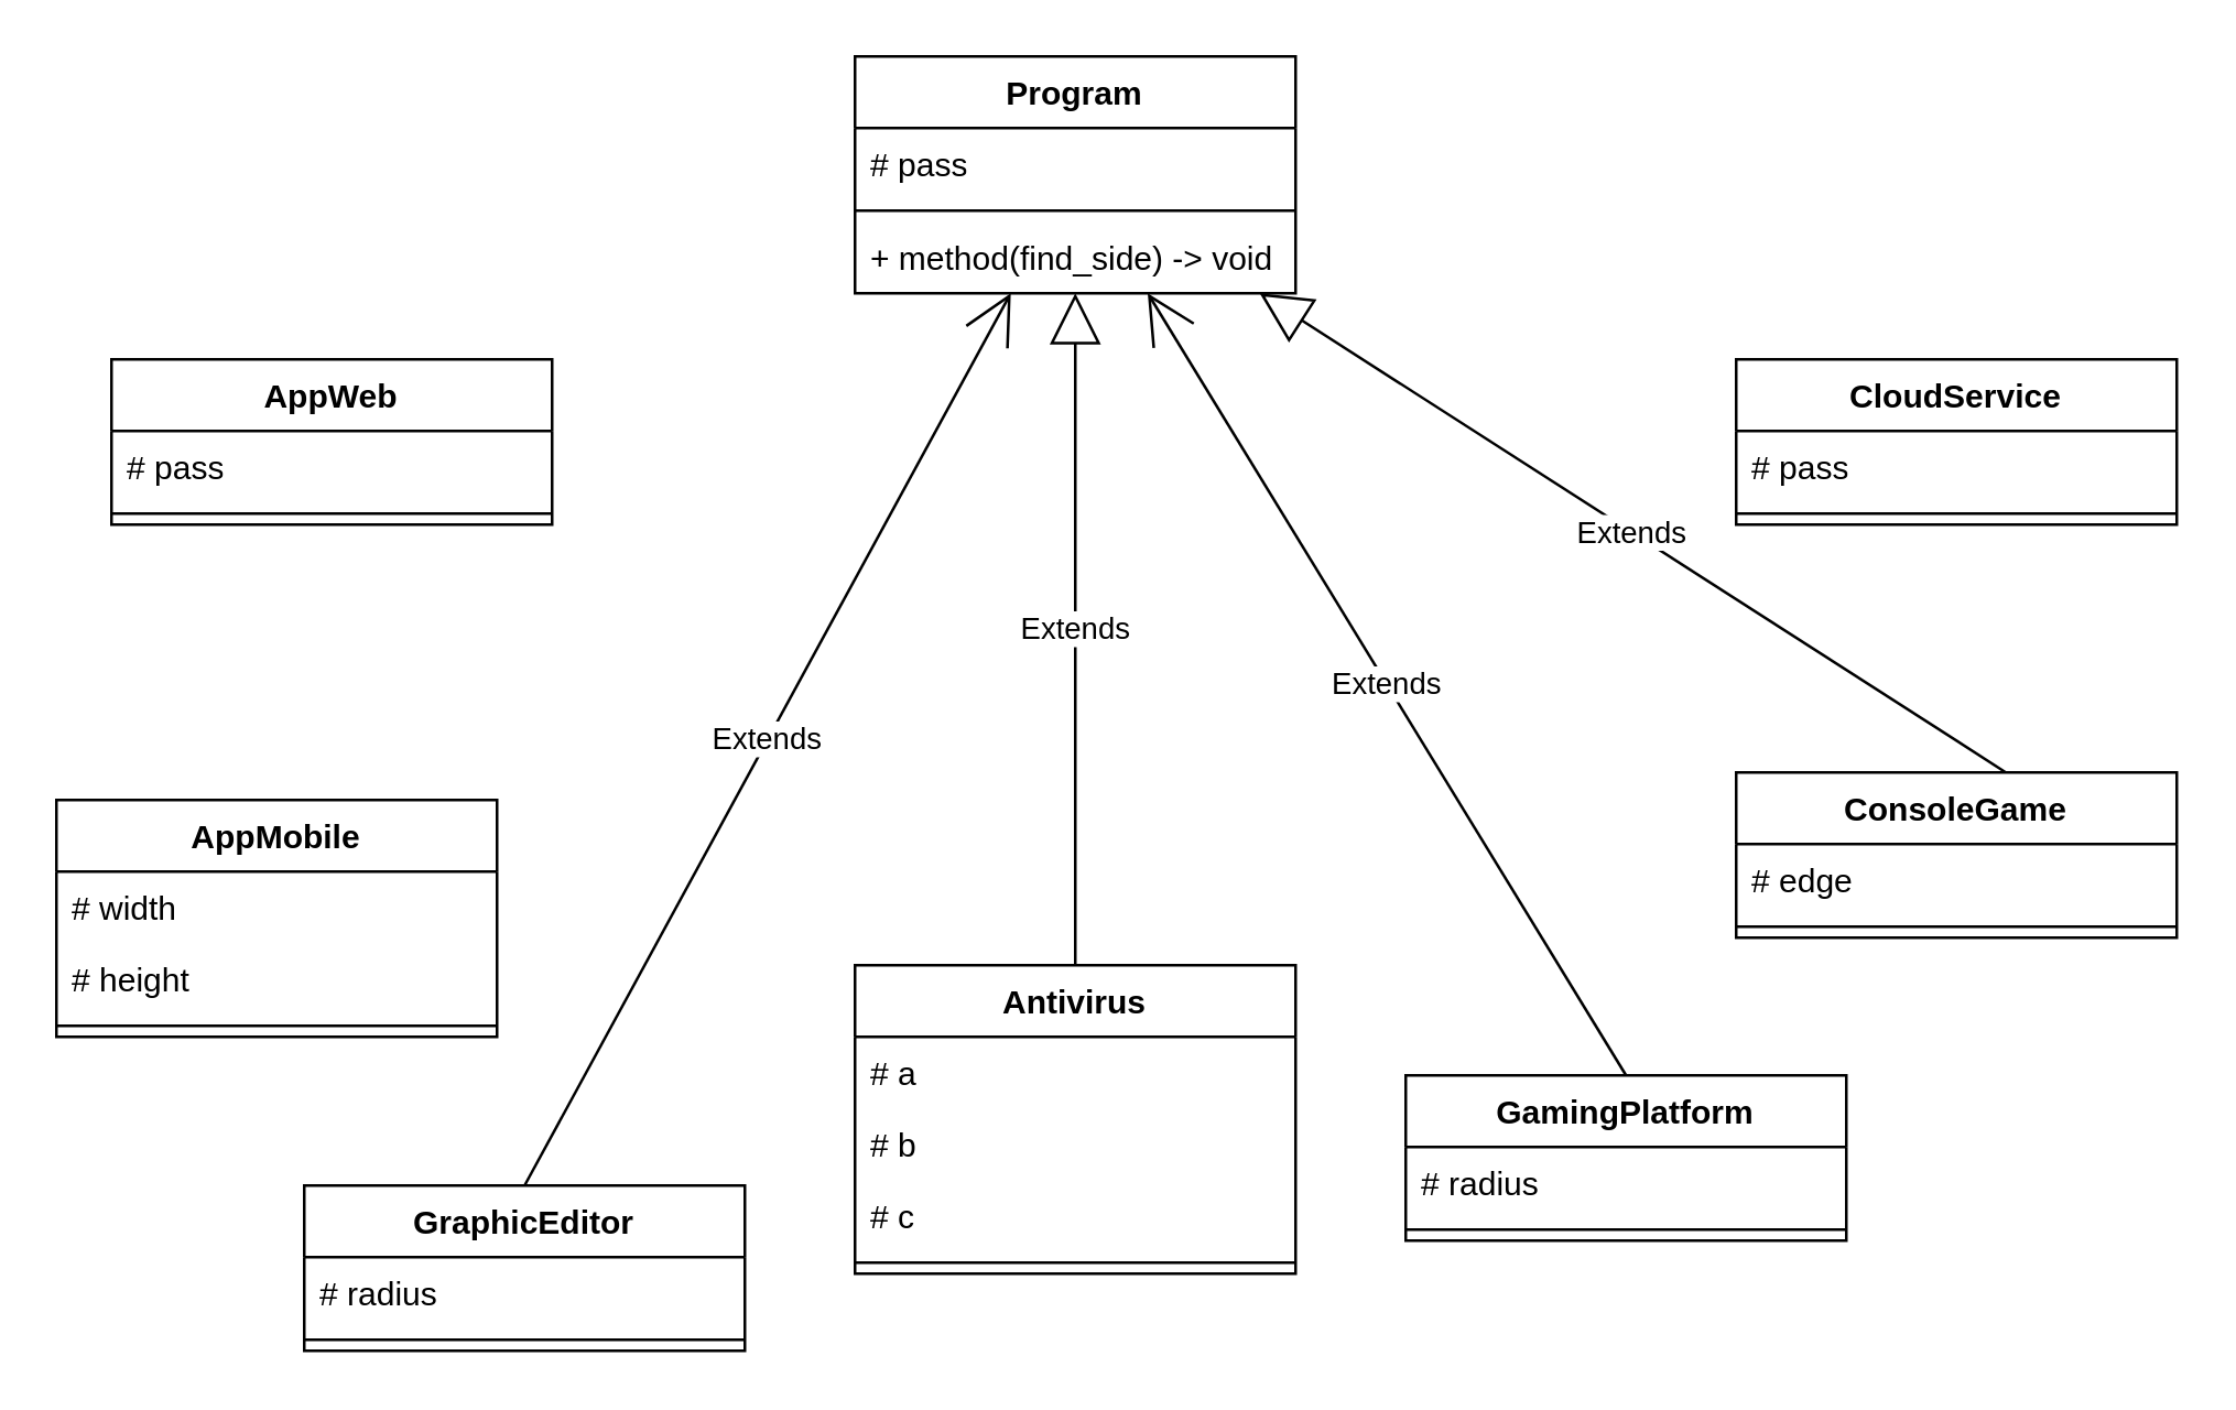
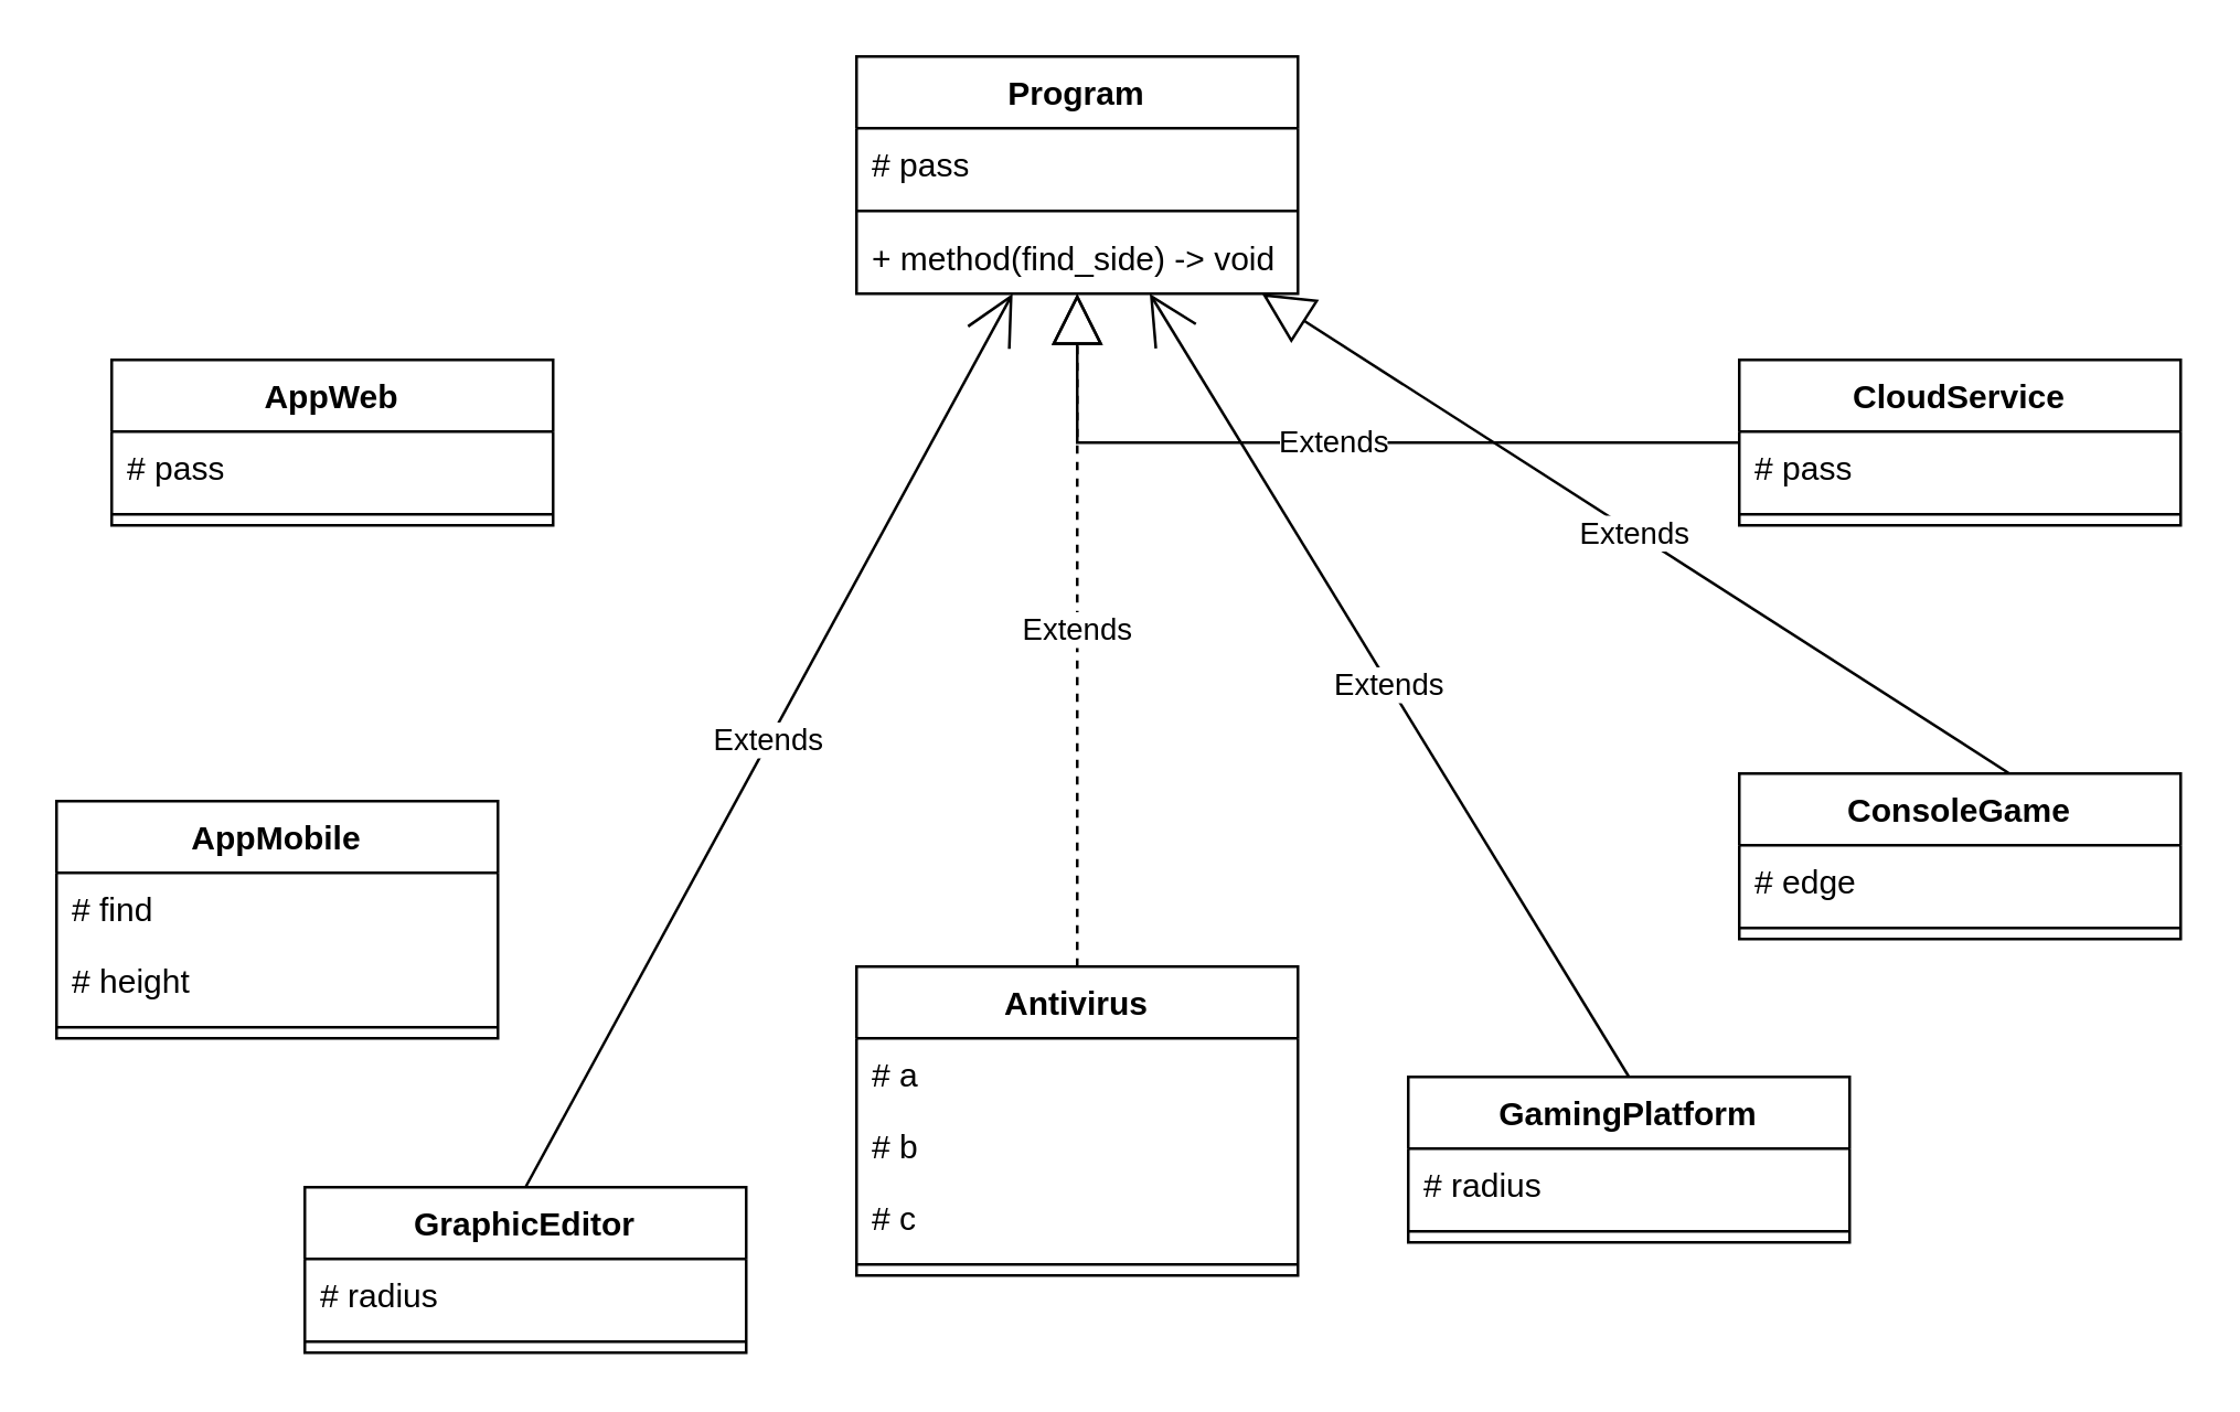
+ <mxCell id="30" value="Extends" style="endArrow=block;endSize=16;endFill=0;html=1;rounded=0;" edge="1" parent="1" source="9" target="2"><mxGeometry width="160" relative="1" as="geometry"><mxPoint x="900" y="260" as="sourcePoint" /><mxPoint x="670" y="146" as="targetPoint" /><Array as="points"><mxPoint x="390" y="160" /></Array></mxGeometry></mxCell>
- <mxCell id="31" value="Extends" style="endArrow=block;endSize=16;endFill=0;html=1;rounded=0;exitX=0.5;exitY=0;exitDx=0;exitDy=0;" edge="1" parent="1" source="22" target="2"><mxGeometry width="160" relative="1" as="geometry"><mxPoint x="510" y="310" as="sourcePoint" /><mxPoint x="390" y="40" as="targetPoint" /></mxGeometry></mxCell>
+ <mxCell id="31" value="Extends" style="endArrow=block;endSize=16;endFill=0;html=1;rounded=0;exitX=0.5;exitY=0;exitDx=0;exitDy=0;dashed=1;" edge="1" parent="1" source="22" target="2"><mxGeometry width="160" relative="1" as="geometry"><mxPoint x="510" y="310" as="sourcePoint" /><mxPoint x="390" y="40" as="targetPoint" /></mxGeometry></mxCell>
- <mxCell id="16" value="# width" style="text;strokeColor=none;fillColor=none;align=left;verticalAlign=top;spacingLeft=4;spacingRight=4;overflow=hidden;rotatable=0;points=[[0,0.5],[1,0.5]];portConstraint=eastwest;whiteSpace=wrap;html=1;" vertex="1" parent="15"><mxGeometry y="26" width="160" height="26" as="geometry" /></mxCell>
+ <mxCell id="16" value="# find" style="text;strokeColor=none;fillColor=none;align=left;verticalAlign=top;spacingLeft=4;spacingRight=4;overflow=hidden;rotatable=0;points=[[0,0.5],[1,0.5]];portConstraint=eastwest;whiteSpace=wrap;html=1;" vertex="1" parent="15"><mxGeometry y="26" width="160" height="26" as="geometry" /></mxCell>
